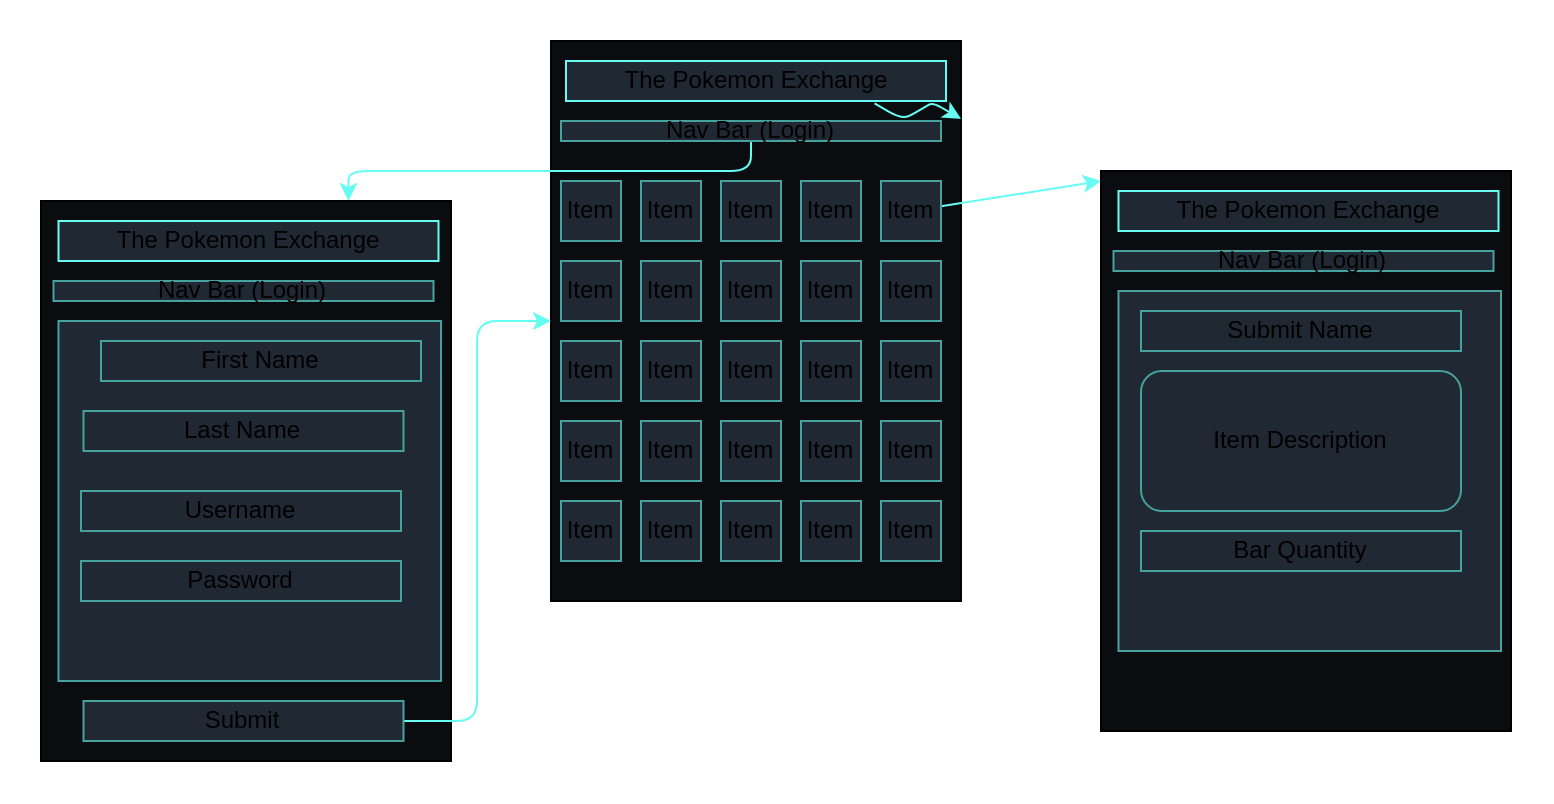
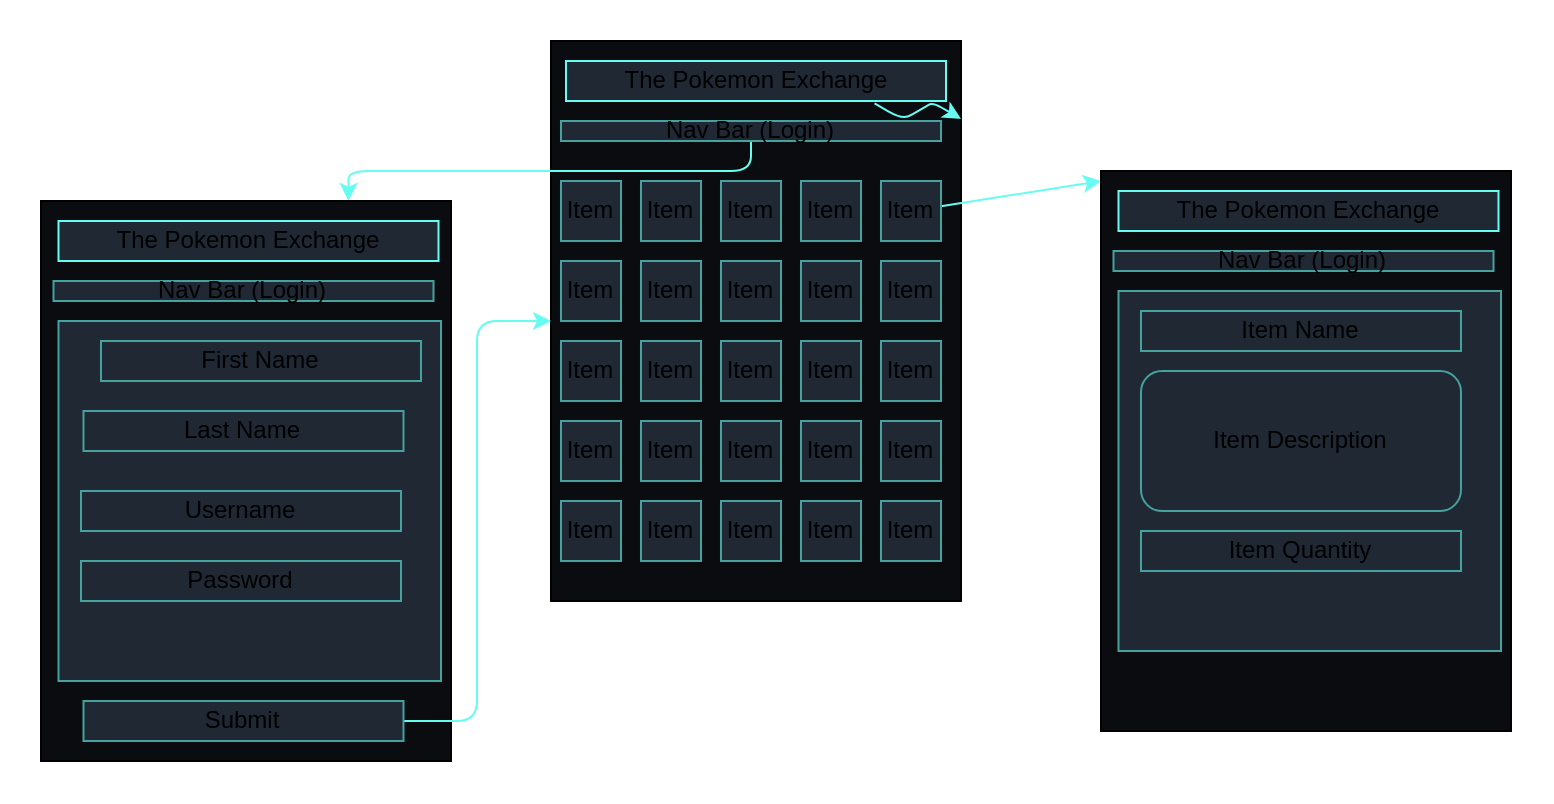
- <mxCell id="49" value="Submit Name" style="whiteSpace=wrap;html=1;strokeColor=#45A29E;fillColor=#1F2833;" parent="1" vertex="1"><mxGeometry x="570" y="155" width="160" height="20" as="geometry" /></mxCell>
+ <mxCell id="49" value="Item Name" style="whiteSpace=wrap;html=1;strokeColor=#45A29E;fillColor=#1F2833;" parent="1" vertex="1"><mxGeometry x="570" y="155" width="160" height="20" as="geometry" /></mxCell>
- <mxCell id="51" value="Bar Quantity" style="whiteSpace=wrap;html=1;strokeColor=#45A29E;fillColor=#1F2833;" parent="1" vertex="1"><mxGeometry x="570" y="265" width="160" height="20" as="geometry" /></mxCell>
+ <mxCell id="51" value="Item Quantity" style="whiteSpace=wrap;html=1;strokeColor=#45A29E;fillColor=#1F2833;" parent="1" vertex="1"><mxGeometry x="570" y="265" width="160" height="20" as="geometry" /></mxCell>
